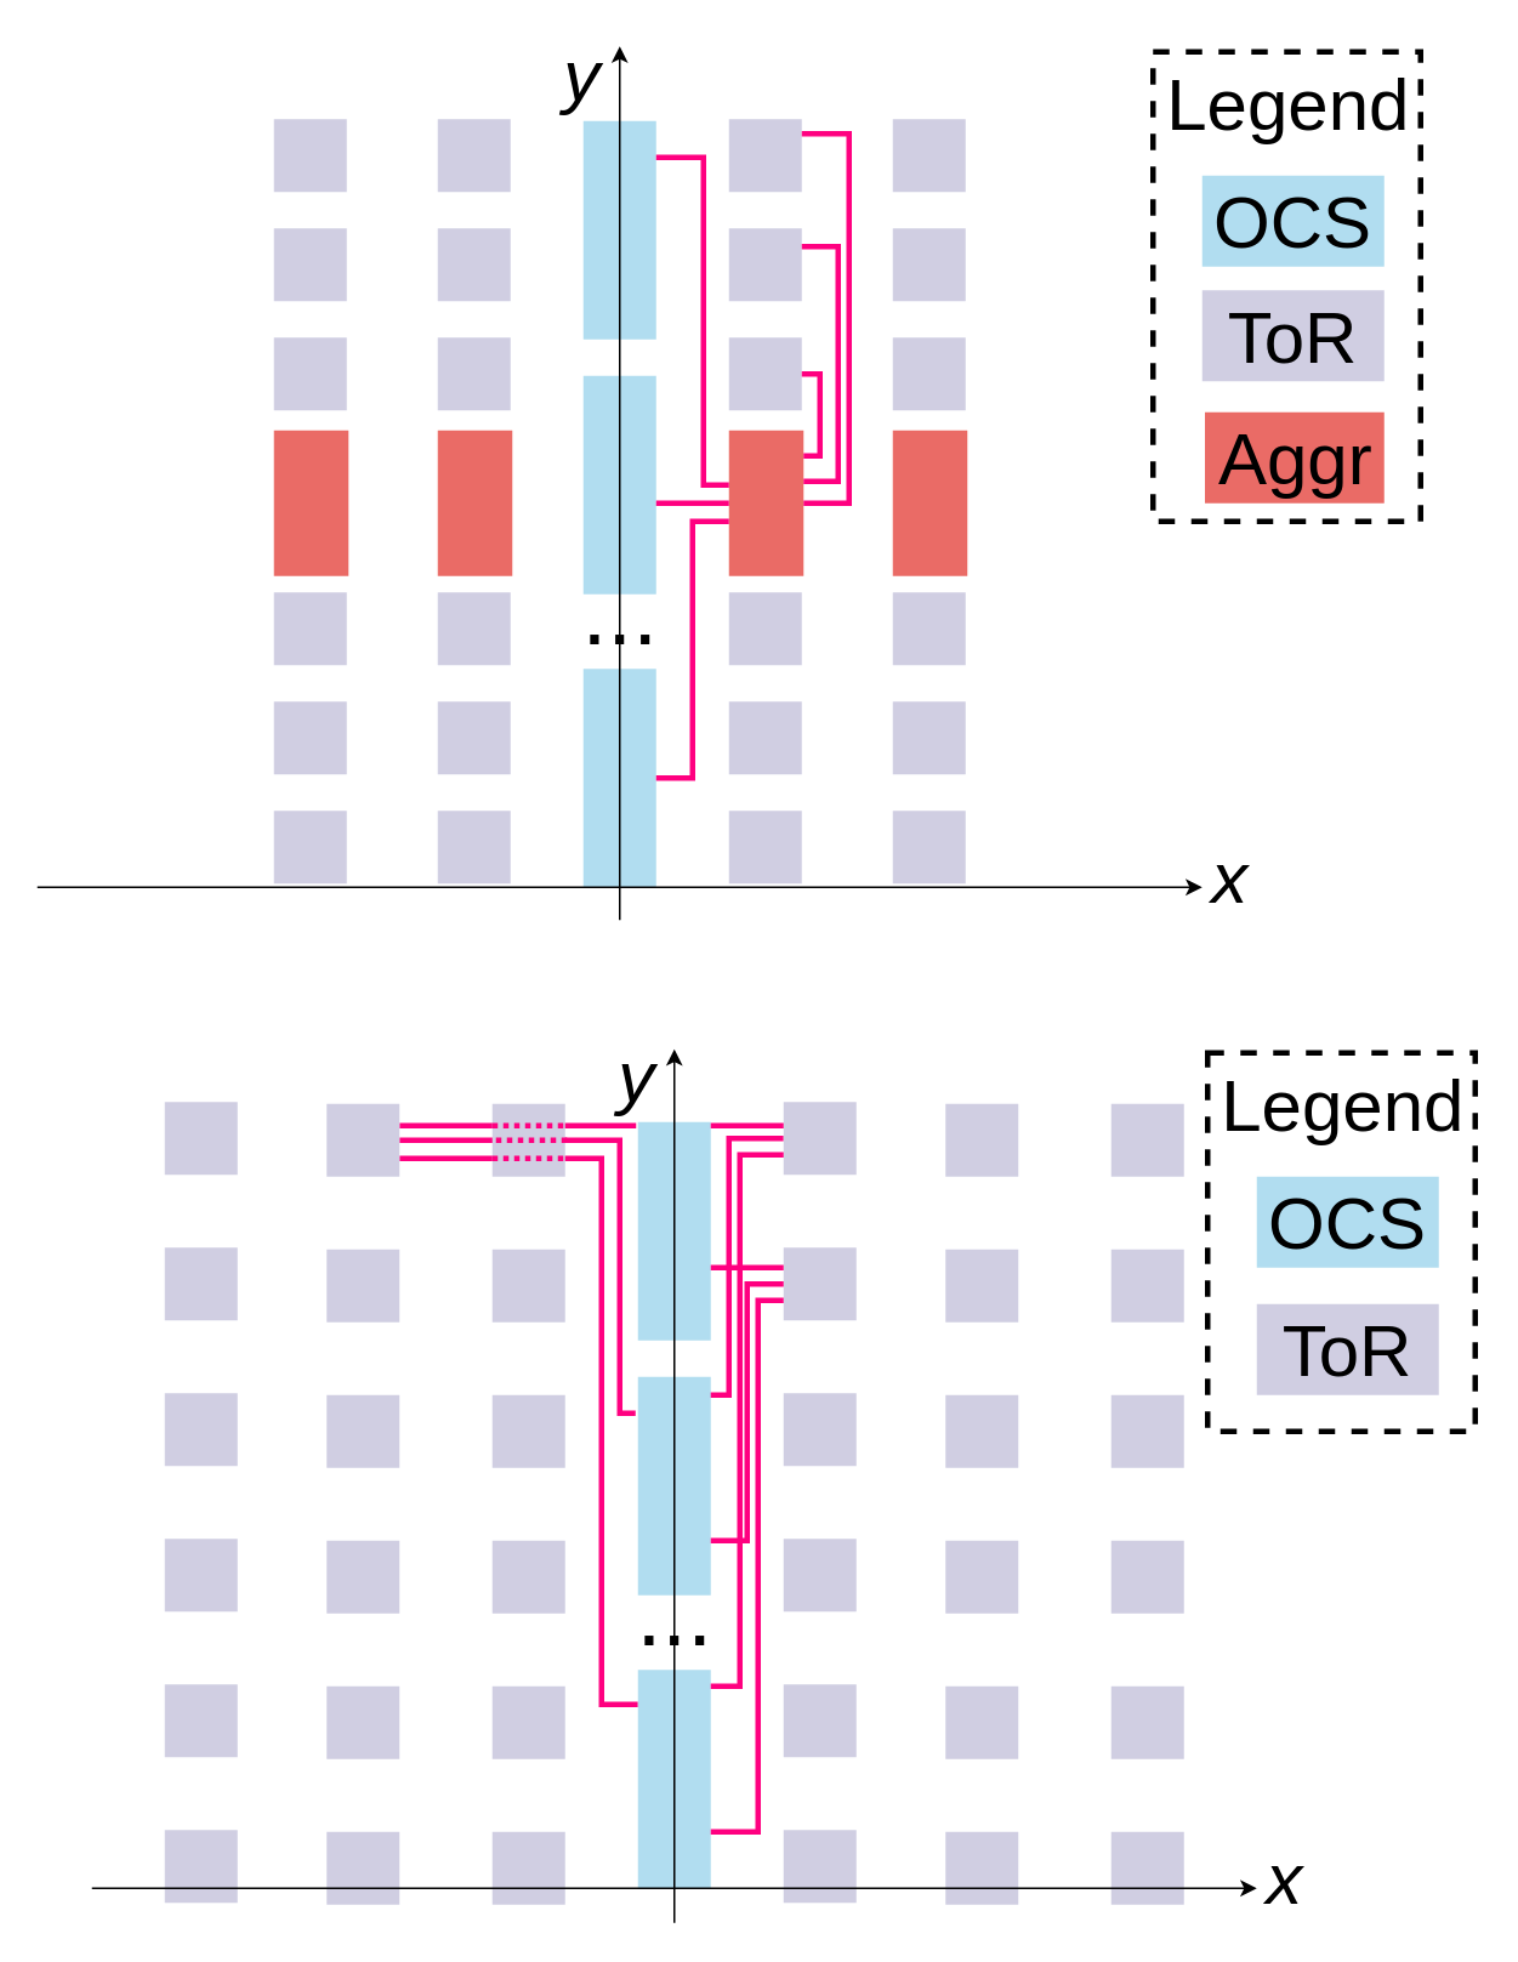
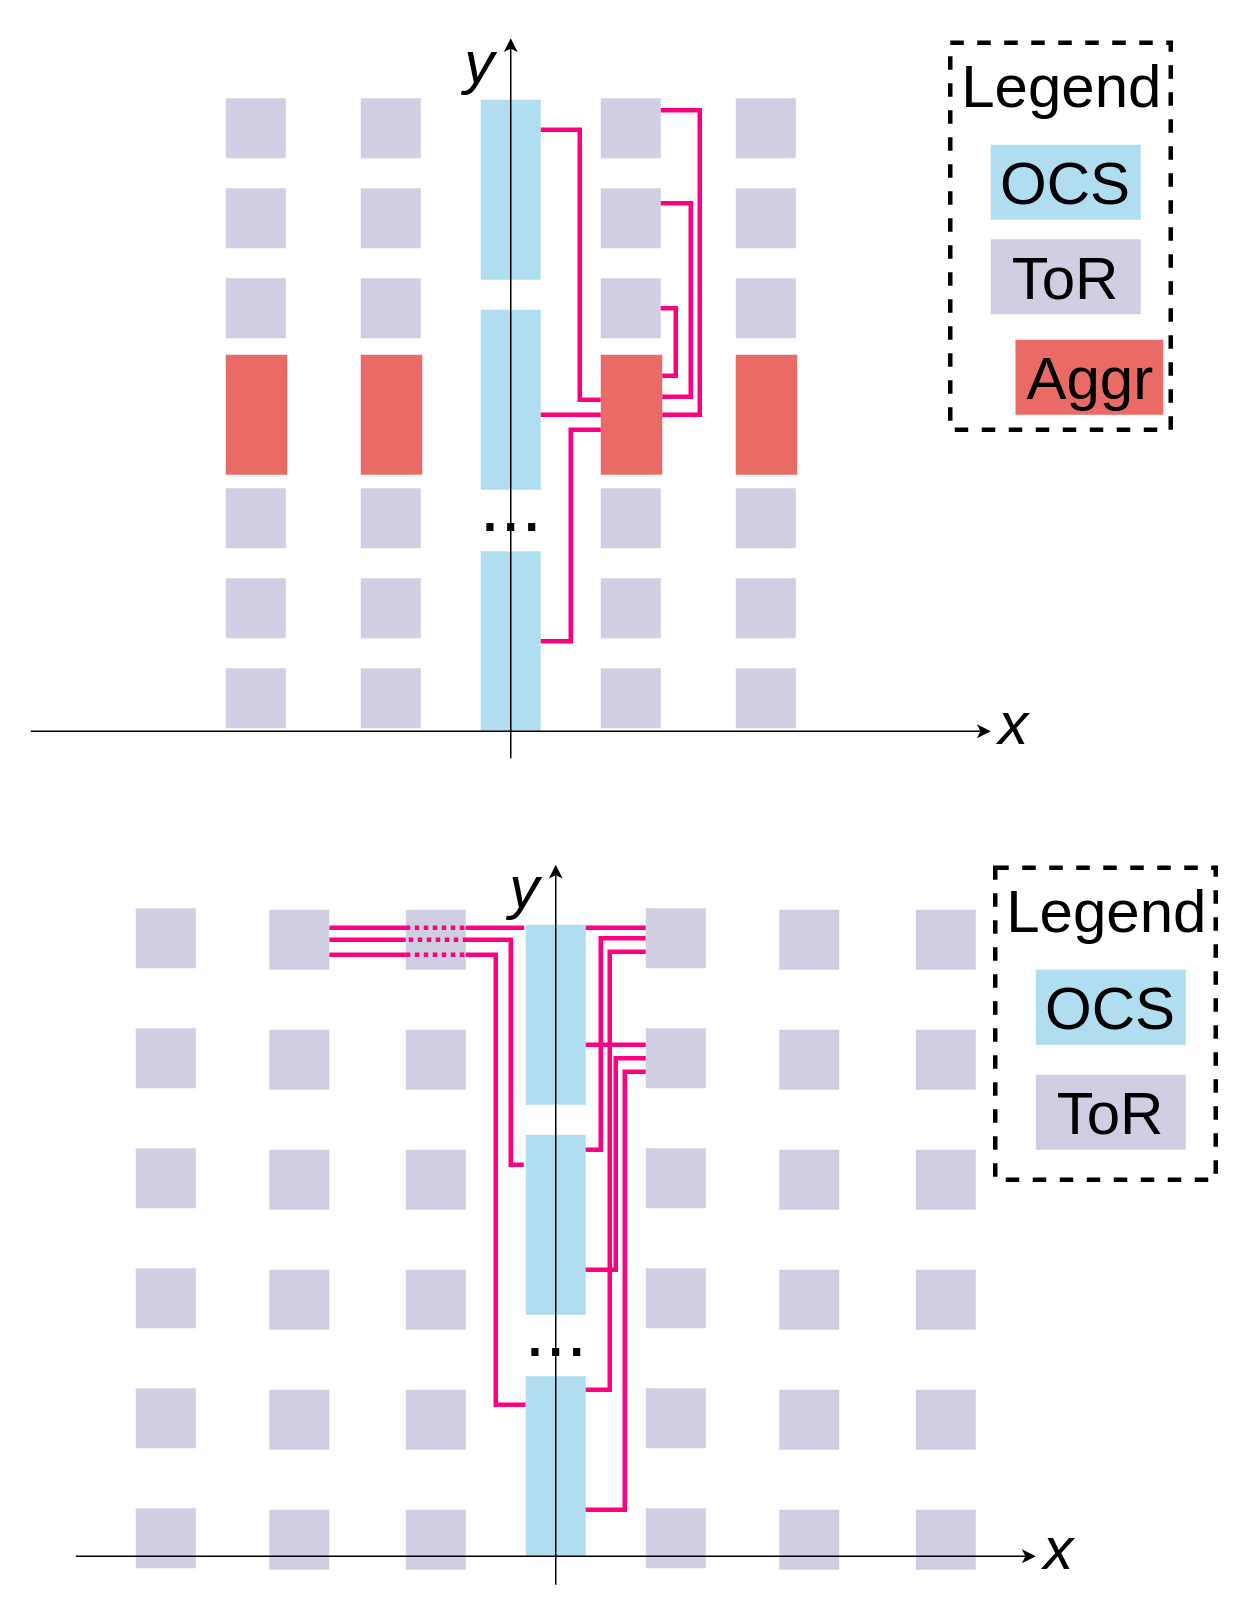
- <mxCell id="9" value="&lt;font style=&quot;font-size: 40px&quot;&gt;Aggr&lt;/font&gt;" style="rounded=0;whiteSpace=wrap;html=1;fillColor=#EA6B66;strokeColor=none;" parent="1" vertex="1"><mxGeometry x="661.5" y="226" width="98.5" height="50" as="geometry" /></mxCell>
+ <mxCell id="9" value="&lt;font style=&quot;font-size: 40px&quot;&gt;Aggr&lt;/font&gt;" style="rounded=0;whiteSpace=wrap;html=1;fillColor=#EA6B66;strokeColor=none;" parent="1" vertex="1"><mxGeometry x="676.5" y="226" width="98.5" height="50" as="geometry" /></mxCell>
